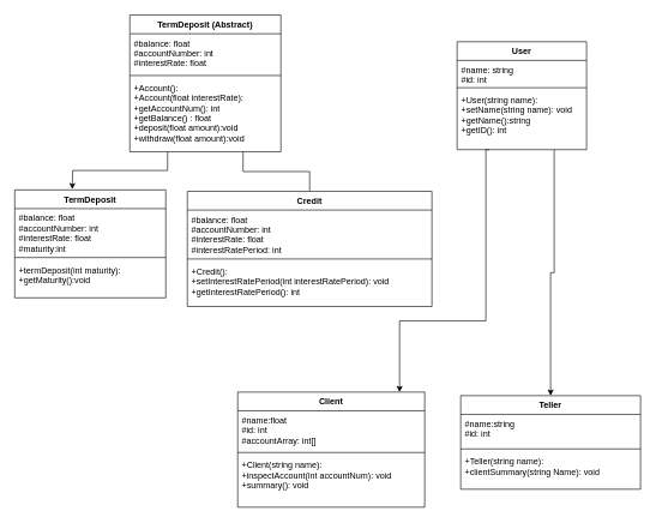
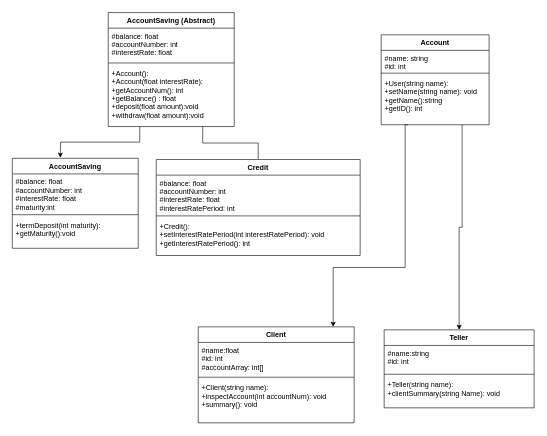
- <mxCell id="4" value="TermDeposit (Abstract)" style="swimlane;fontStyle=1;align=center;verticalAlign=top;childLayout=stackLayout;horizontal=1;startSize=26;horizontalStack=0;resizeParent=1;resizeParentMax=0;resizeLast=0;collapsible=1;marginBottom=0;" parent="1" vertex="1"><mxGeometry x="180" y="20" width="210" height="190" as="geometry" /></mxCell>
+ <mxCell id="4" value="AccountSaving (Abstract)" style="swimlane;fontStyle=1;align=center;verticalAlign=top;childLayout=stackLayout;horizontal=1;startSize=26;horizontalStack=0;resizeParent=1;resizeParentMax=0;resizeLast=0;collapsible=1;marginBottom=0;" parent="1" vertex="1"><mxGeometry x="180" y="20" width="210" height="190" as="geometry" /></mxCell>
- <mxCell id="14" value="User" style="swimlane;fontStyle=1;align=center;verticalAlign=top;childLayout=stackLayout;horizontal=1;startSize=26;horizontalStack=0;resizeParent=1;resizeParentMax=0;resizeLast=0;collapsible=1;marginBottom=0;" parent="1" vertex="1"><mxGeometry x="635" y="57" width="180" height="150" as="geometry" /></mxCell>
+ <mxCell id="14" value="Account" style="swimlane;fontStyle=1;align=center;verticalAlign=top;childLayout=stackLayout;horizontal=1;startSize=26;horizontalStack=0;resizeParent=1;resizeParentMax=0;resizeLast=0;collapsible=1;marginBottom=0;" parent="1" vertex="1"><mxGeometry x="635" y="57" width="180" height="150" as="geometry" /></mxCell>
- <mxCell id="26" value="TermDeposit" style="swimlane;fontStyle=1;align=center;verticalAlign=top;childLayout=stackLayout;horizontal=1;startSize=26;horizontalStack=0;resizeParent=1;resizeParentMax=0;resizeLast=0;collapsible=1;marginBottom=0;" parent="1" vertex="1"><mxGeometry x="20" y="263" width="210" height="150" as="geometry" /></mxCell>
+ <mxCell id="26" value="AccountSaving" style="swimlane;fontStyle=1;align=center;verticalAlign=top;childLayout=stackLayout;horizontal=1;startSize=26;horizontalStack=0;resizeParent=1;resizeParentMax=0;resizeLast=0;collapsible=1;marginBottom=0;" parent="1" vertex="1"><mxGeometry x="20" y="263" width="210" height="150" as="geometry" /></mxCell>
